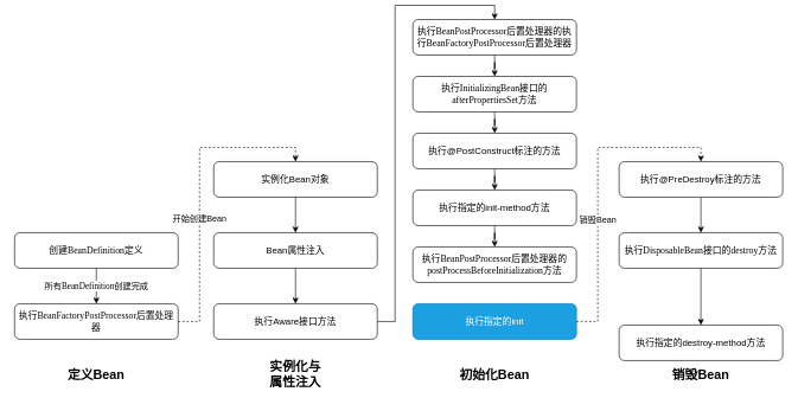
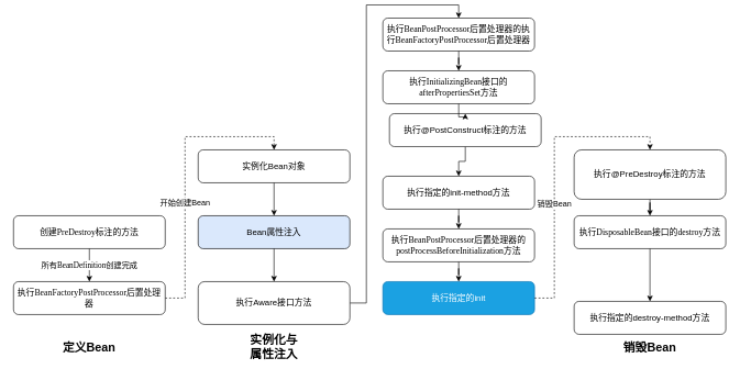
- <mxCell id="17" value="执行@PostConstruct标注的方法" style="rounded=1;whiteSpace=wrap;html=1;fontSize=13;" vertex="1" parent="1"><mxGeometry x="580" y="180.94" width="230" height="50" as="geometry" /></mxCell>
+ <mxCell id="17" value="执行@PostConstruct标注的方法" style="rounded=1;whiteSpace=wrap;html=1;fontSize=13;" vertex="1" parent="1"><mxGeometry x="590" y="165.94" width="230" height="50" as="geometry" /></mxCell>
- <mxCell id="24" value="执行@PreDestroy标注的方法" style="rounded=1;whiteSpace=wrap;html=1;fontSize=13;" vertex="1" parent="1"><mxGeometry x="870" y="220.94" width="230" height="50" as="geometry" /></mxCell>
+ <mxCell id="24" value="执行@PreDestroy标注的方法" style="rounded=1;whiteSpace=wrap;html=1;fontSize=13;" vertex="1" parent="1"><mxGeometry x="870" y="220.94" width="230" height="75" as="geometry" /></mxCell>
- <mxCell id="3" value="Bean属性注入" style="rounded=1;whiteSpace=wrap;html=1;fontSize=13;" vertex="1" parent="1"><mxGeometry x="300" y="320.94" width="230" height="50" as="geometry" /></mxCell>
+ <mxCell id="3" value="Bean属性注入" style="rounded=1;whiteSpace=wrap;html=1;fontSize=13;fillColor=#dae8fc;" vertex="1" parent="1"><mxGeometry x="300" y="320.94" width="230" height="50" as="geometry" /></mxCell>
- <mxCell id="26" value="创建&lt;span style=&quot;background-color: rgb(255, 255, 255); font-family: &amp;quot;jetbrains mono&amp;quot;; font-size: 13px;&quot;&gt;BeanDefinition定义&lt;/span&gt;" style="rounded=1;whiteSpace=wrap;html=1;fontSize=13;" vertex="1" parent="1"><mxGeometry x="20" y="320.94" width="230" height="50" as="geometry" /></mxCell>
+ <mxCell id="26" value="创建&lt;span style=&quot;background-color: rgb(255, 255, 255); font-family: &amp;quot;jetbrains mono&amp;quot;; font-size: 13px;&quot;&gt;PreDestroy标注的方法&lt;/span&gt;" style="rounded=1;whiteSpace=wrap;html=1;fontSize=13;" vertex="1" parent="1"><mxGeometry x="20" y="320.94" width="230" height="50" as="geometry" /></mxCell>
+ <mxCell id="15" style="edgeStyle=orthogonalEdgeStyle;rounded=0;orthogonalLoop=1;jettySize=auto;html=1;entryX=0.5;entryY=0;entryDx=0;entryDy=0;fontSize=13;" edge="1" parent="1" source="12" target="14"><mxGeometry relative="1" as="geometry" /></mxCell>
- <mxCell id="6" value="执行Aware接口方法" style="rounded=1;whiteSpace=wrap;html=1;fontSize=13;" vertex="1" parent="1"><mxGeometry x="300" y="420.94" width="230" height="50" as="geometry" /></mxCell>
+ <mxCell id="6" value="执行Aware接口方法" style="rounded=1;whiteSpace=wrap;html=1;fontSize=13;" vertex="1" parent="1"><mxGeometry x="300" y="420.94" width="230" height="65" as="geometry" /></mxCell>
- <mxCell id="31" value="&lt;b&gt;&lt;font style=&quot;font-size: 18px&quot;&gt;初始化Bean&lt;/font&gt;&lt;/b&gt;" style="text;html=1;strokeColor=none;fillColor=none;align=center;verticalAlign=middle;whiteSpace=wrap;rounded=0;fontSize=12;" vertex="1" parent="1"><mxGeometry x="640" y="510.94" width="110" height="20" as="geometry" /></mxCell>
